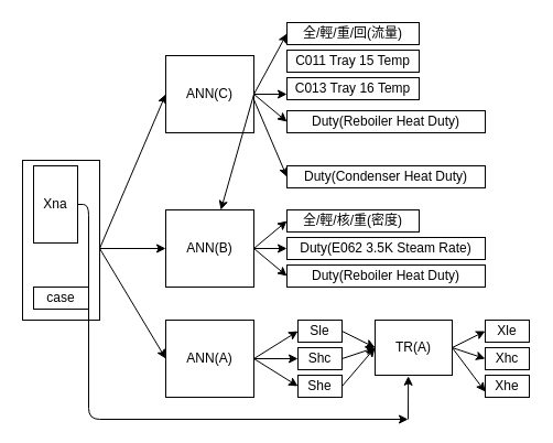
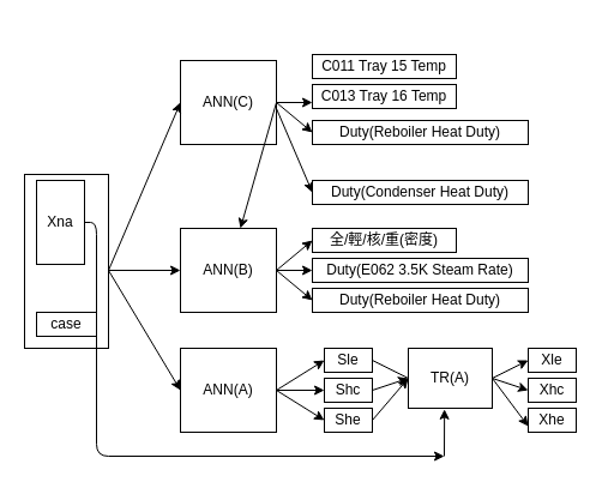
- <mxCell id="27" value="全/輕/重/回(流量)" style="text;html=1;strokeColor=#000000;fillColor=none;align=center;verticalAlign=middle;whiteSpace=wrap;rounded=0;" parent="1" vertex="1"><mxGeometry x="260" y="20" width="120" height="20" as="geometry" /></mxCell>
- <mxCell id="32" value="" style="endArrow=classic;html=1;exitX=1;exitY=0.5;exitDx=0;exitDy=0;entryX=0;entryY=0.5;entryDx=0;entryDy=0;" parent="1" source="5" target="27" edge="1"><mxGeometry width="50" height="50" relative="1" as="geometry"><mxPoint x="360" y="250" as="sourcePoint" /><mxPoint x="410" y="200" as="targetPoint" /></mxGeometry></mxCell>
- <mxCell id="17" value="" style="endArrow=classic;html=1;exitX=1;exitY=0.5;exitDx=0;exitDy=0;entryX=0;entryY=0.5;entryDx=0;entryDy=0;" parent="1" source="10" target="16" edge="1"><mxGeometry width="50" height="50" relative="1" as="geometry"><mxPoint x="360" y="300" as="sourcePoint" /><mxPoint x="410" y="250" as="targetPoint" /></mxGeometry></mxCell>
+ <mxCell id="17" value="" style="endArrow=none;html=1;exitX=1;exitY=0.5;exitDx=0;exitDy=0;entryX=0;entryY=0.5;entryDx=0;entryDy=0;" parent="1" source="10" target="16" edge="1"><mxGeometry width="50" height="50" relative="1" as="geometry"><mxPoint x="360" y="300" as="sourcePoint" /><mxPoint x="410" y="250" as="targetPoint" /></mxGeometry></mxCell>
